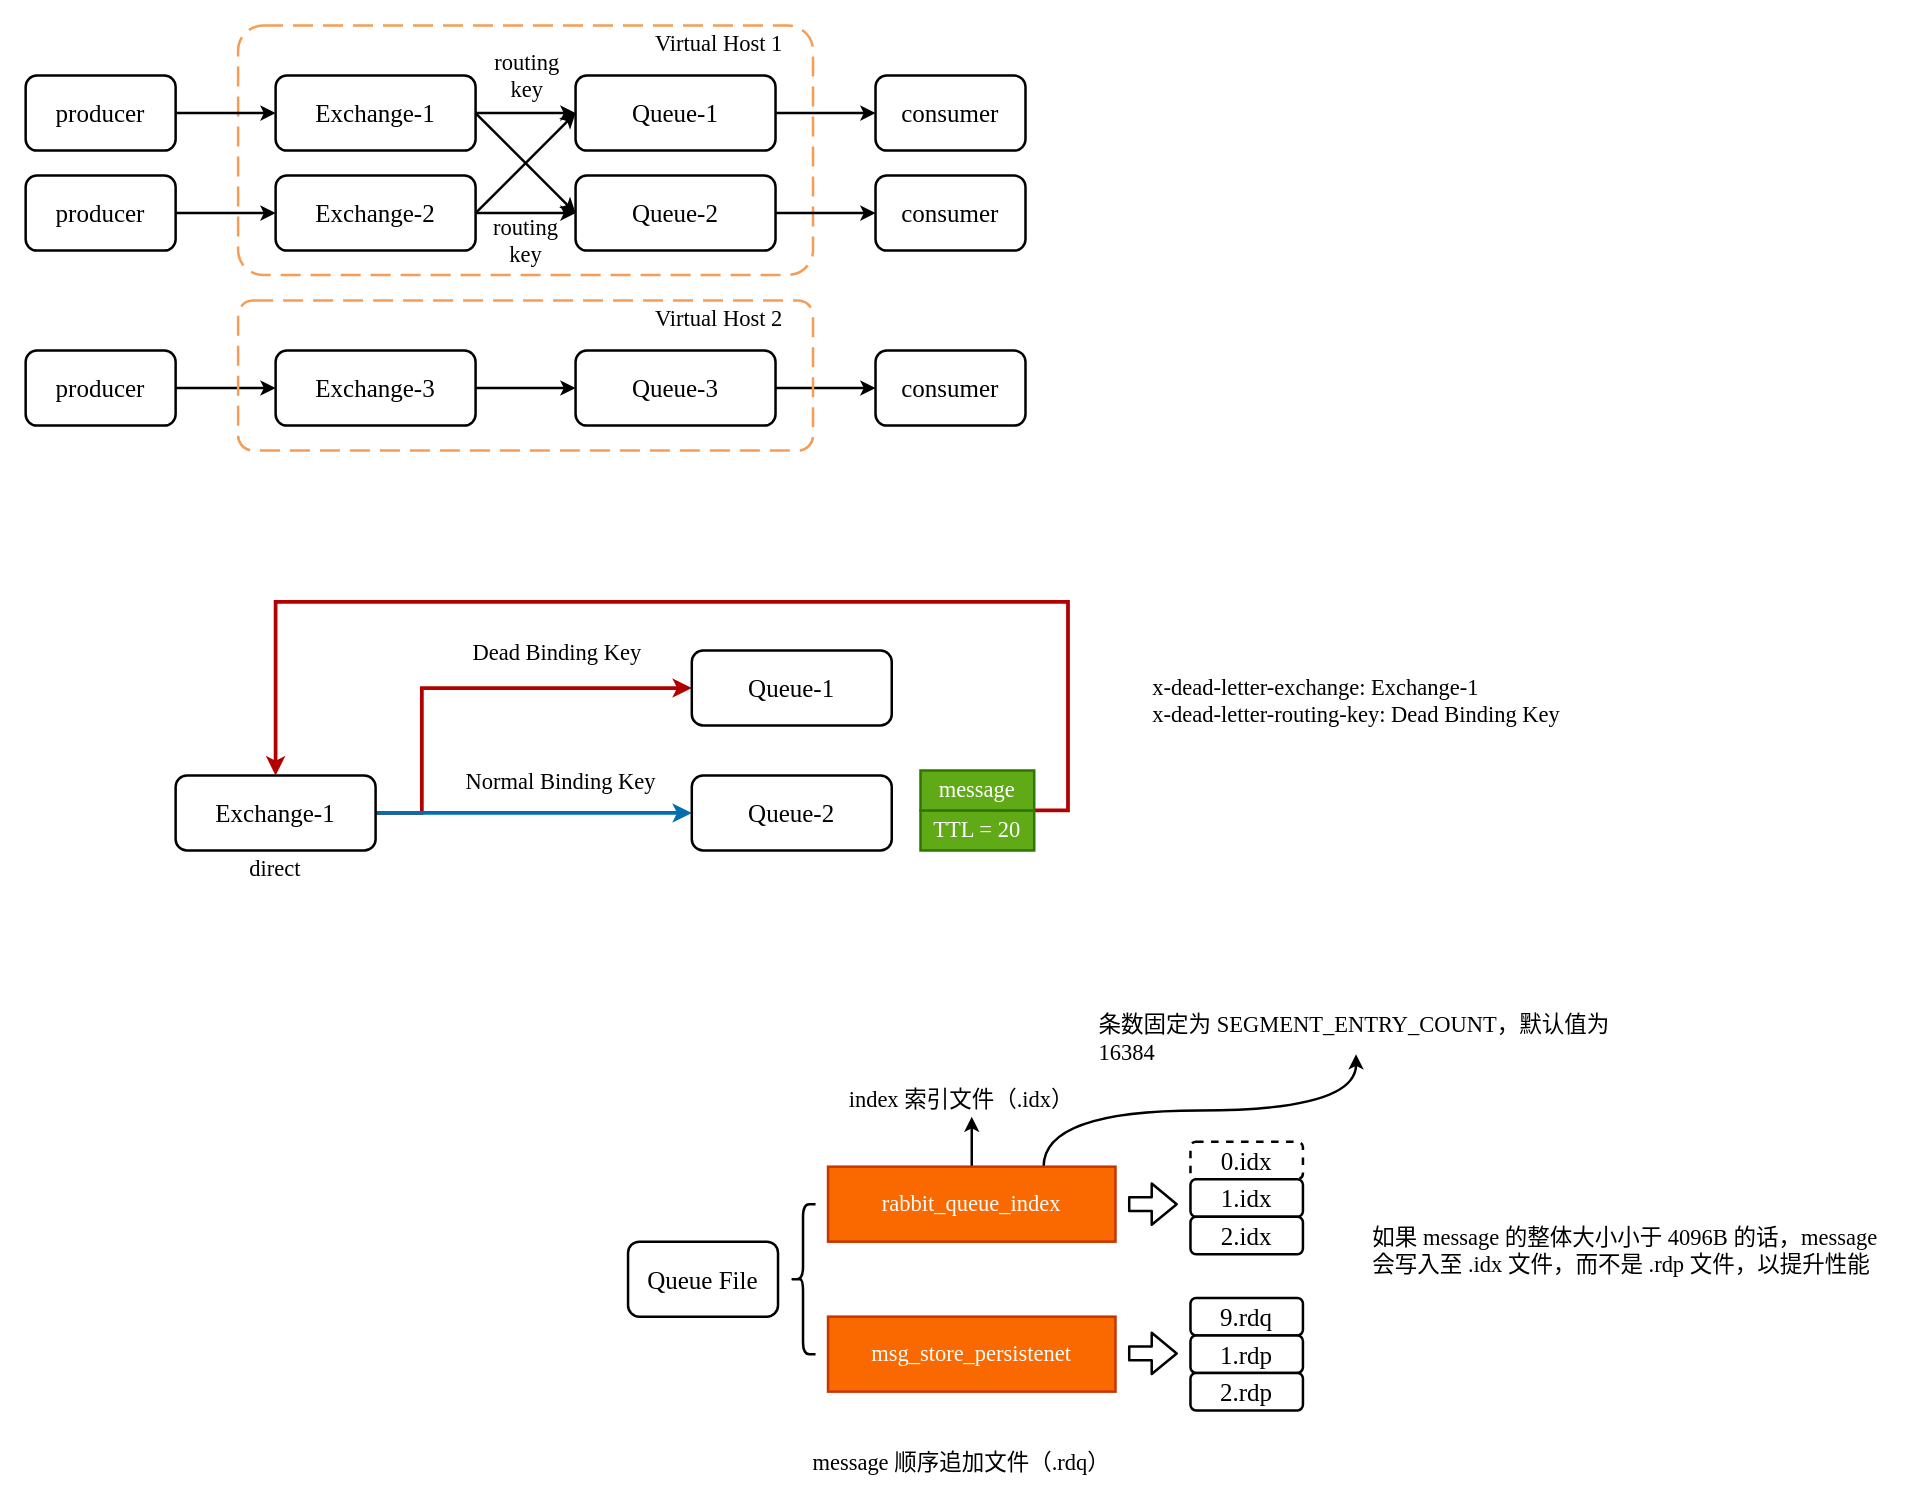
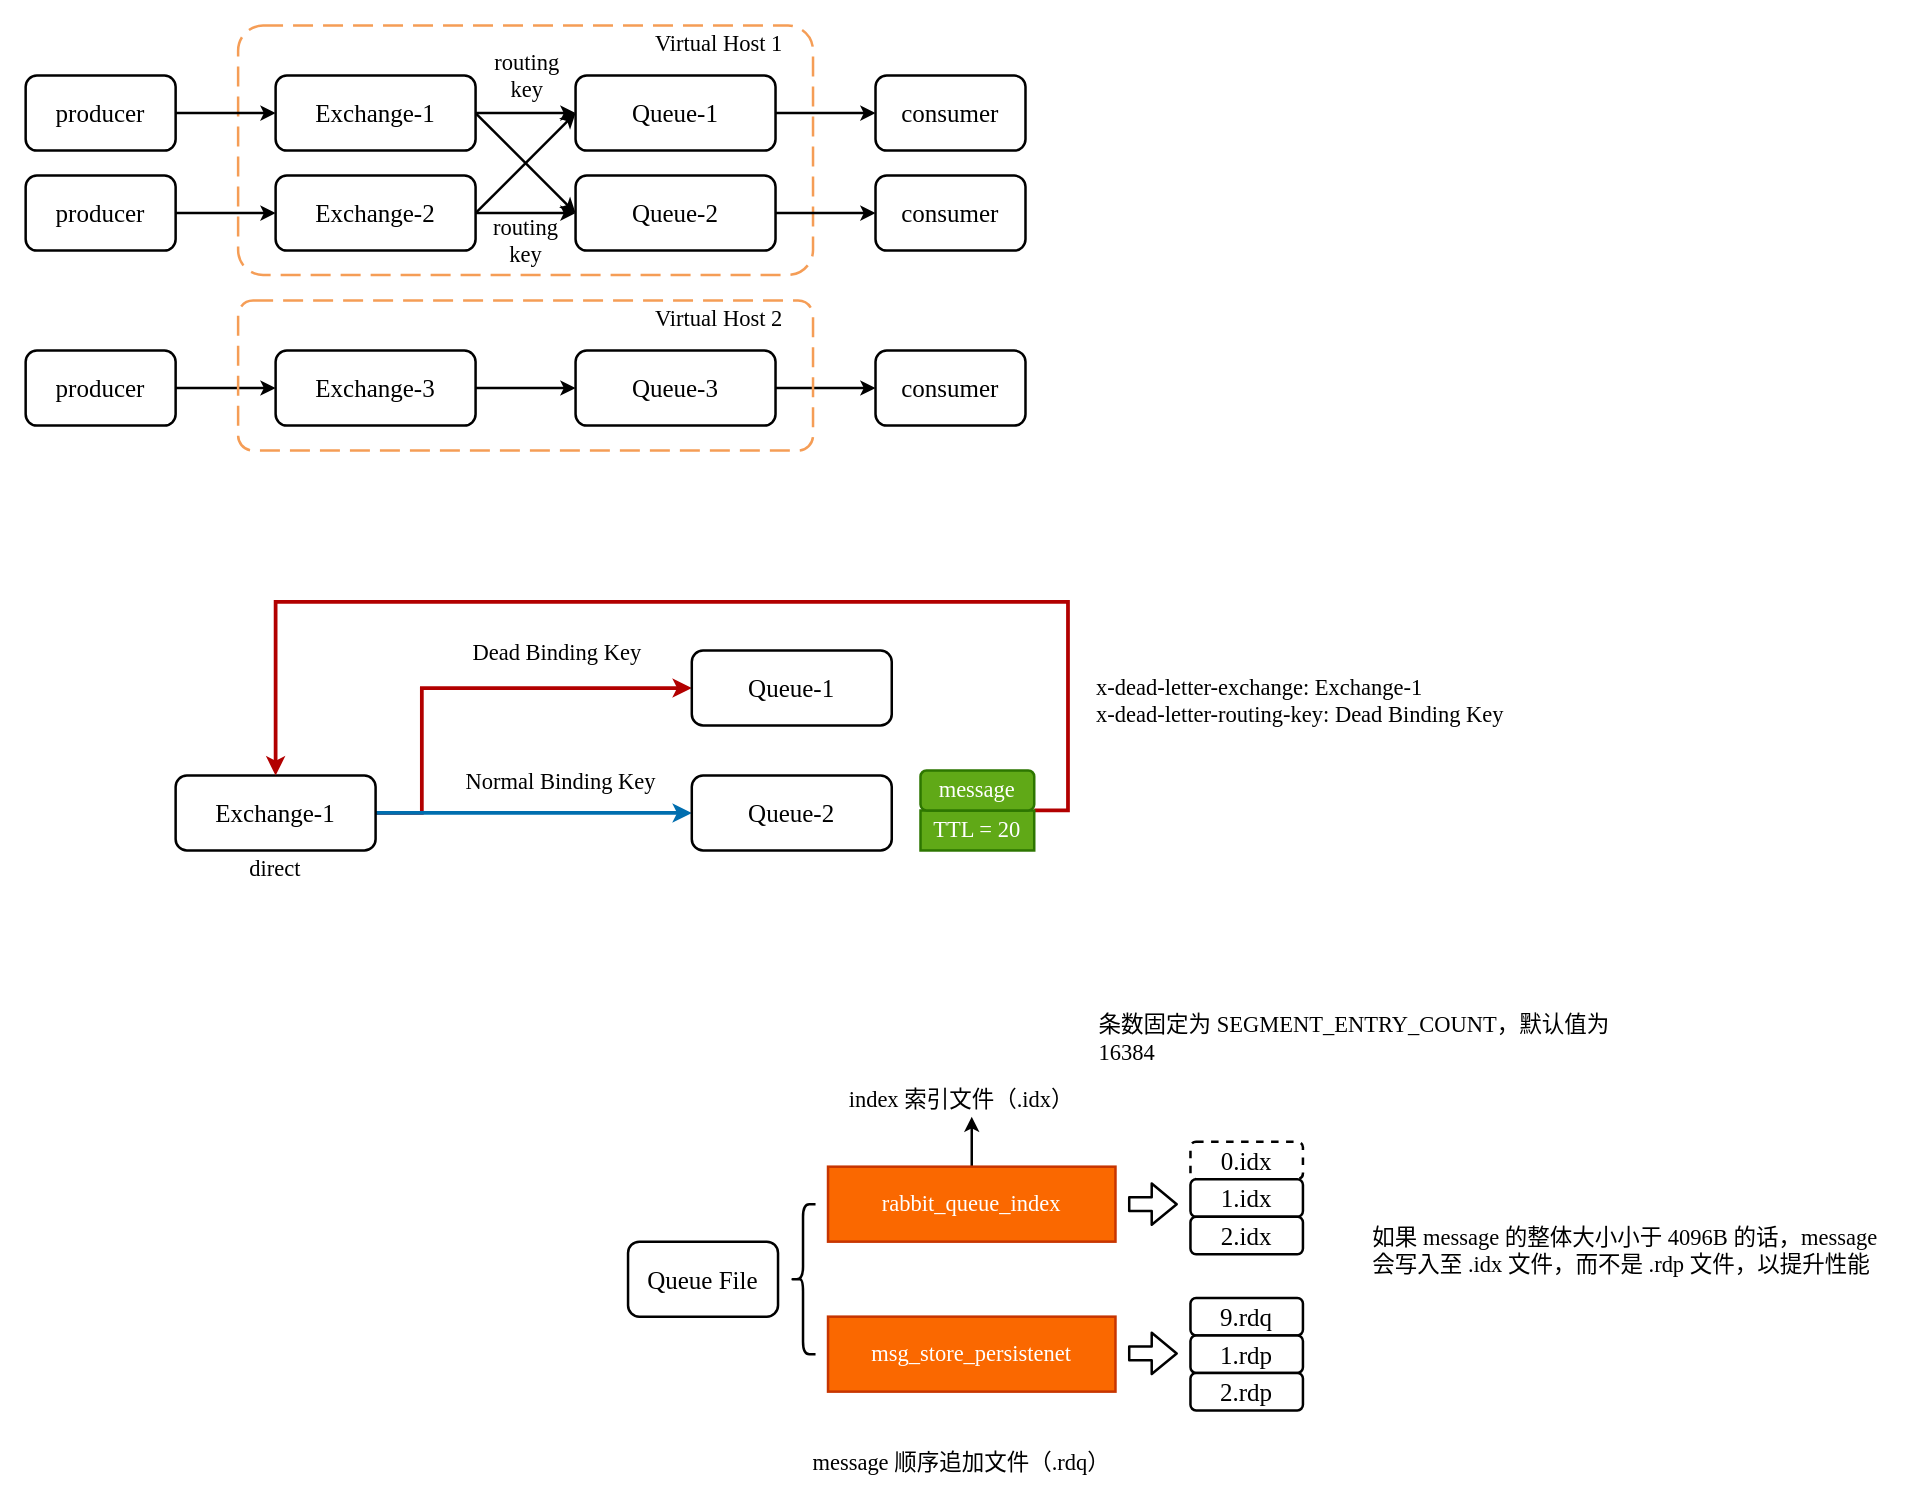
- <mxCell id="42" value="x-dead-letter-exchange: Exchange-1&lt;br&gt;x-dead-letter-routing-key: Dead Binding Key" style="text;whiteSpace=wrap;html=1;fontSize=18;fontFamily=Comic Sans MS;fontColor=#000000;" vertex="1" parent="1"><mxGeometry x="920" y="533" width="400" height="60" as="geometry" /></mxCell>
+ <mxCell id="42" value="x-dead-letter-exchange: Exchange-1&lt;br&gt;x-dead-letter-routing-key: Dead Binding Key" style="text;whiteSpace=wrap;html=1;fontSize=18;fontFamily=Comic Sans MS;fontColor=#000000;" vertex="1" parent="1"><mxGeometry x="875" y="533" width="400" height="60" as="geometry" /></mxCell>
- <mxCell id="39" value="message" style="rounded=0;whiteSpace=wrap;html=1;fontFamily=Comic Sans MS;fontSize=18;strokeWidth=2;align=center;fillColor=#60a917;strokeColor=#2D7600;fontColor=#ffffff;" vertex="1" parent="1"><mxGeometry x="736" y="616" width="91" height="32" as="geometry" /></mxCell>
+ <mxCell id="39" value="message" style="whiteSpace=wrap;html=1;fontFamily=Comic Sans MS;fontSize=18;strokeWidth=2;align=center;fillColor=#60a917;strokeColor=#2D7600;fontColor=#ffffff;rounded=1;" vertex="1" parent="1"><mxGeometry x="736" y="616" width="91" height="32" as="geometry" /></mxCell>
- <mxCell id="48" style="edgeStyle=orthogonalEdgeStyle;rounded=0;orthogonalLoop=1;jettySize=auto;html=1;exitX=0.75;exitY=0;exitDx=0;exitDy=0;fontFamily=Comic Sans MS;fontSize=18;fontColor=#000000;strokeWidth=2;curved=1;" edge="1" parent="1" source="49" target="53"><mxGeometry relative="1" as="geometry" /></mxCell>
